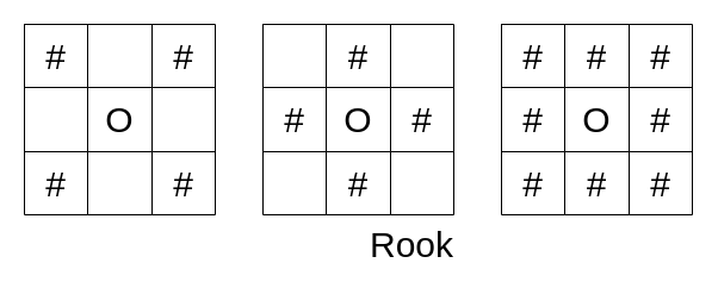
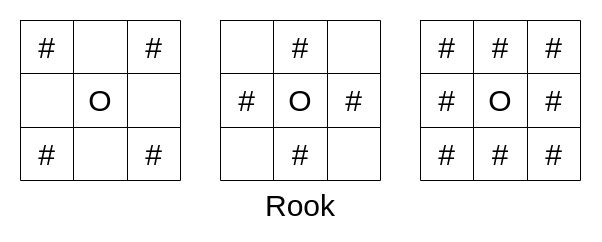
- <mxCell id="41" value="Rook" style="text;html=1;strokeColor=none;fillColor=none;align=center;verticalAlign=middle;whiteSpace=wrap;rounded=0;fontSize=30;" vertex="1" parent="1"><mxGeometry x="315" y="190" width="60" height="30" as="geometry" /></mxCell>
+ <mxCell id="41" value="Rook" style="text;html=1;strokeColor=none;fillColor=none;align=center;verticalAlign=middle;whiteSpace=wrap;rounded=0;fontSize=30;" vertex="1" parent="1"><mxGeometry x="270" y="190" width="60" height="30" as="geometry" /></mxCell>
